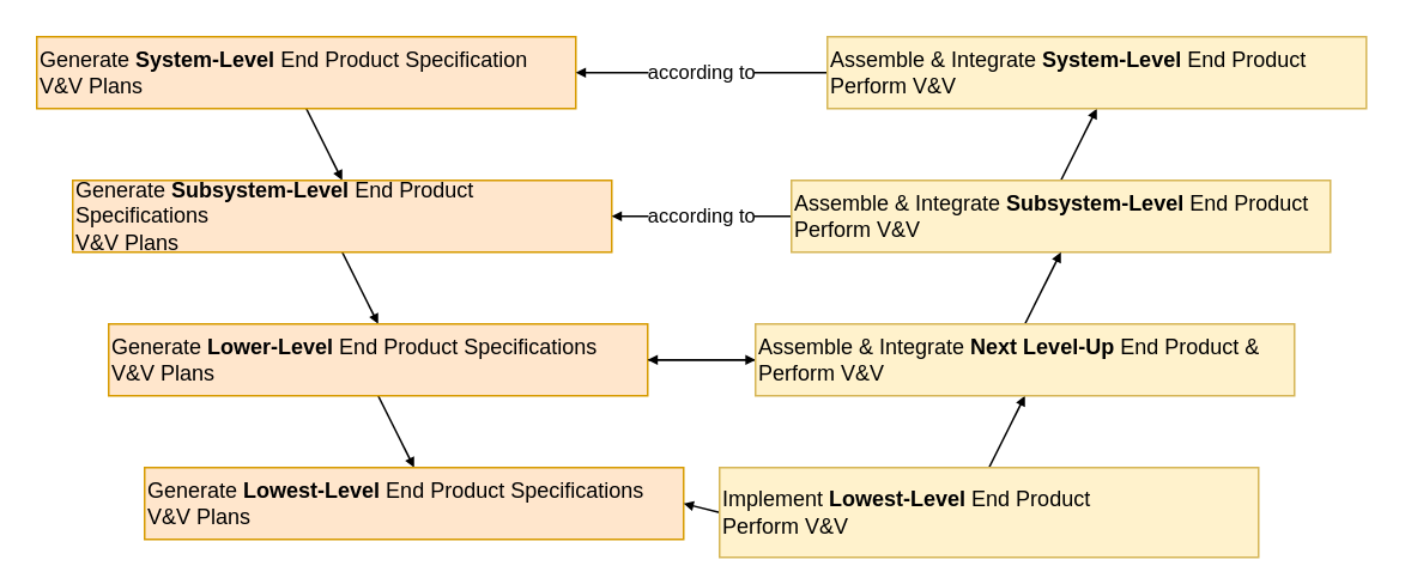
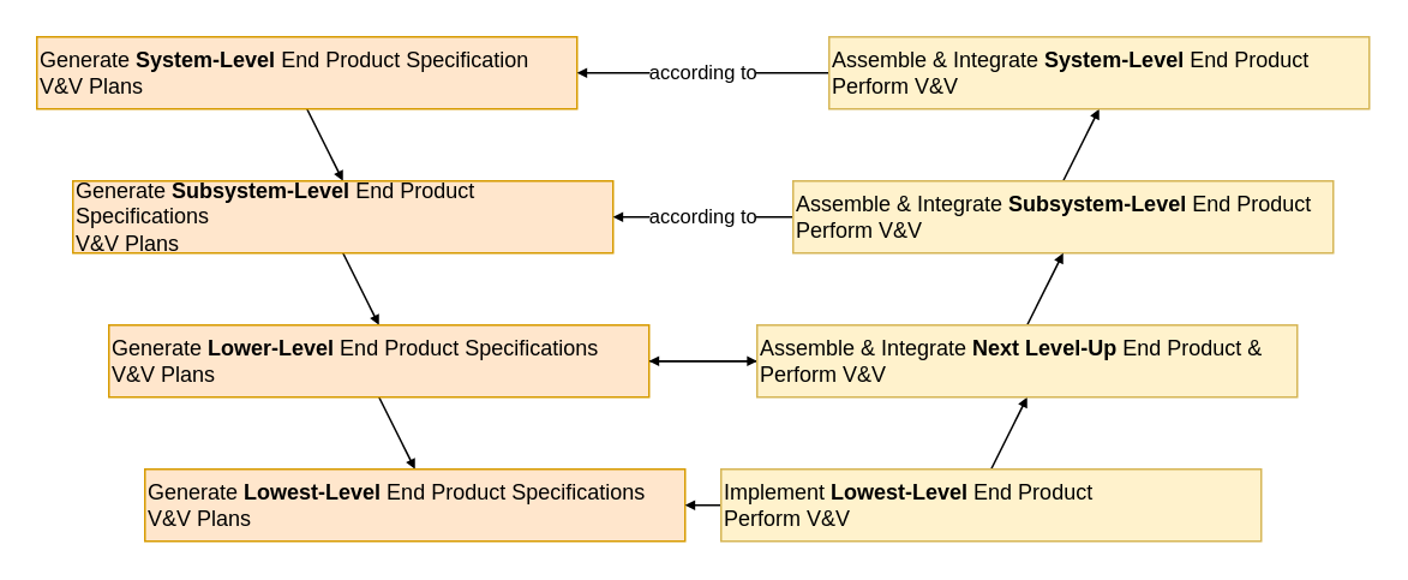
- <mxCell id="12" value="Implement&amp;nbsp;&lt;b&gt;Lowest-Level&lt;/b&gt; End Product&lt;br&gt;Perform V&amp;amp;V" style="rounded=0;whiteSpace=wrap;html=1;align=left;fillColor=#fff2cc;strokeColor=#d6b656;" vertex="1" parent="1"><mxGeometry x="400" y="260" width="300" height="50" as="geometry" /></mxCell>
+ <mxCell id="12" value="Implement&amp;nbsp;&lt;b&gt;Lowest-Level&lt;/b&gt; End Product&lt;br&gt;Perform V&amp;amp;V" style="rounded=0;whiteSpace=wrap;html=1;align=left;fillColor=#fff2cc;strokeColor=#d6b656;" vertex="1" parent="1"><mxGeometry x="400" y="260" width="300" height="40" as="geometry" /></mxCell>
